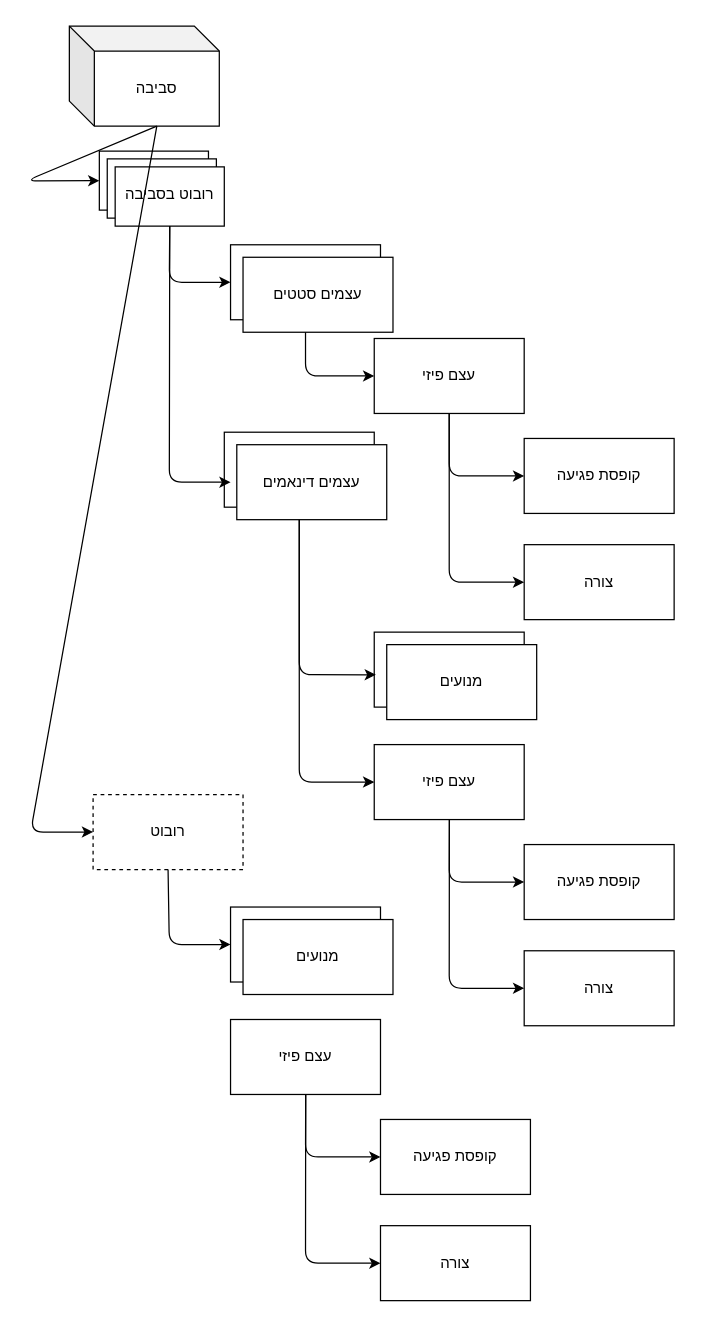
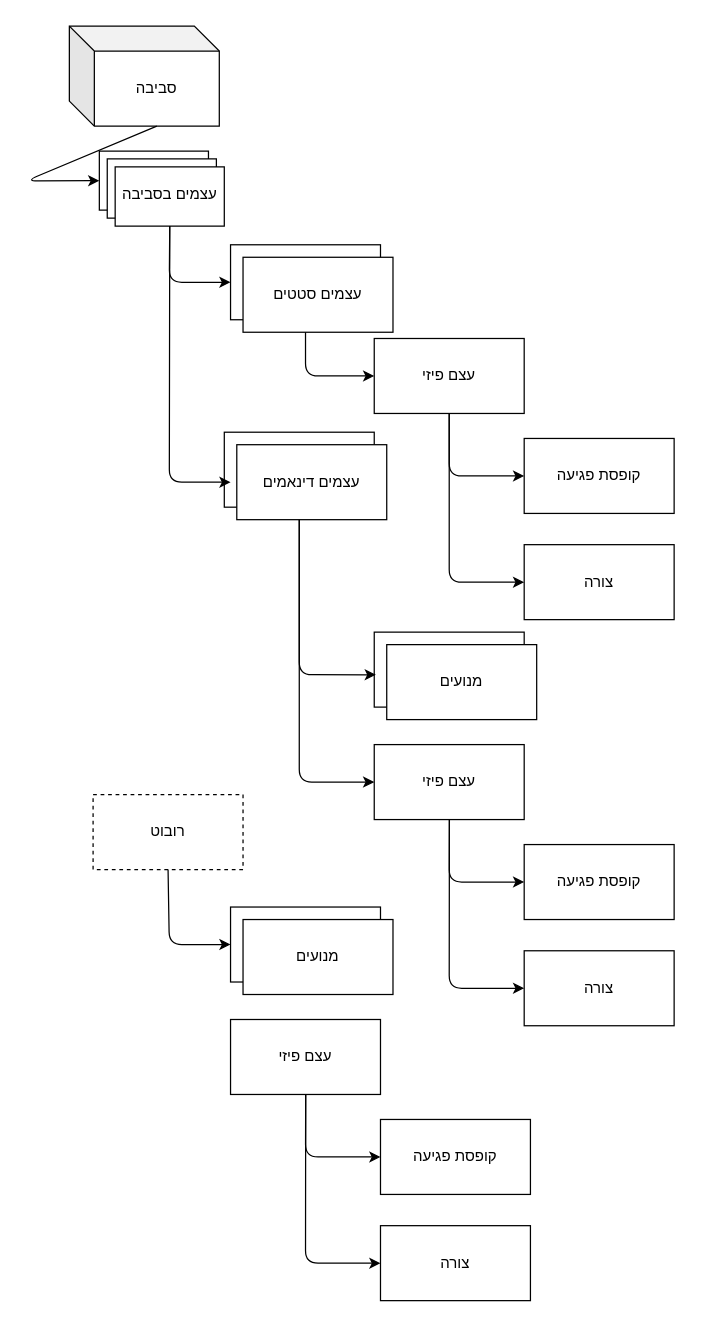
- <mxCell id="6" value="רובוט בסביבה" style="text;html=1;strokeColor=none;fillColor=none;align=center;verticalAlign=middle;whiteSpace=wrap;rounded=0;" vertex="1" parent="1"><mxGeometry x="70" y="140" width="131" height="30" as="geometry" /></mxCell>
+ <mxCell id="6" value="עצמים בסביבה" style="text;html=1;strokeColor=none;fillColor=none;align=center;verticalAlign=middle;whiteSpace=wrap;rounded=0;" vertex="1" parent="1"><mxGeometry x="70" y="140" width="131" height="30" as="geometry" /></mxCell>
- <mxCell id="26" value="" style="endArrow=classic;html=1;entryX=0;entryY=0.5;entryDx=0;entryDy=0;exitX=0;exitY=0;exitDx=70;exitDy=80;exitPerimeter=0;" edge="1" parent="1" source="2" target="3"><mxGeometry width="50" height="50" relative="1" as="geometry"><mxPoint y="395" as="sourcePoint" x="-66" /><mxPoint x="-16" y="345" as="targetPoint" /><Array as="points"><mxPoint x="24" y="665" /></Array></mxGeometry></mxCell>
